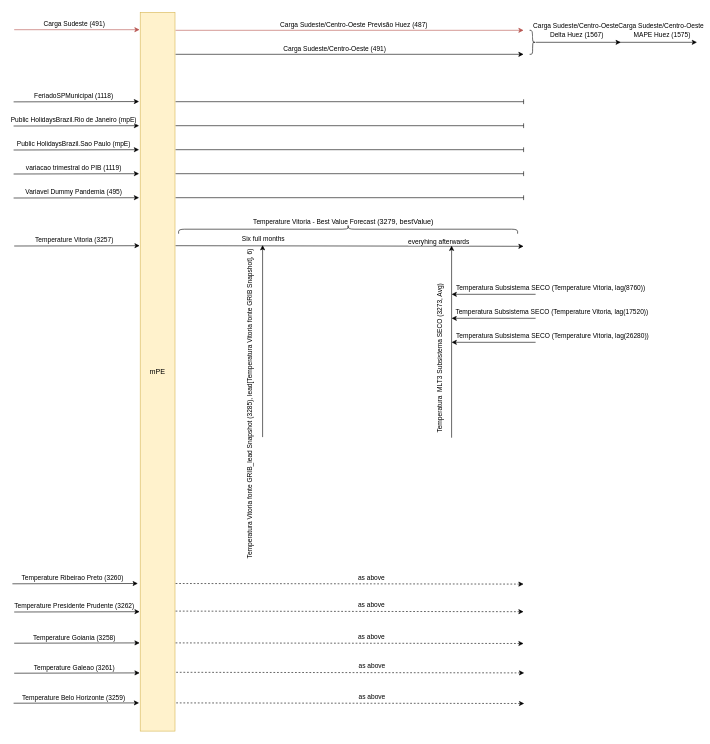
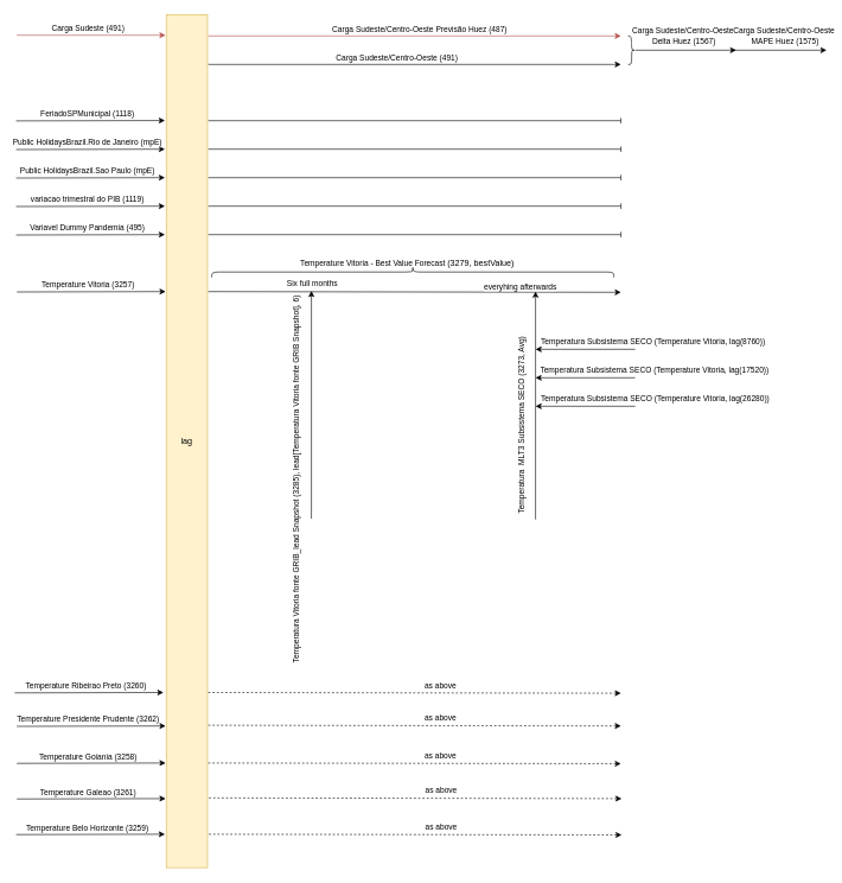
- <mxCell id="2" value="mPE" style="rounded=0;whiteSpace=wrap;html=1;fillColor=#fff2cc;strokeColor=#d6b656;" parent="1" vertex="1"><mxGeometry x="233" y="20" width="58" height="1198" as="geometry" /></mxCell>
+ <mxCell id="2" value="lag" style="rounded=0;whiteSpace=wrap;html=1;fillColor=#fff2cc;strokeColor=#d6b656;" parent="1" vertex="1"><mxGeometry x="233" y="20" width="58" height="1198" as="geometry" /></mxCell>
